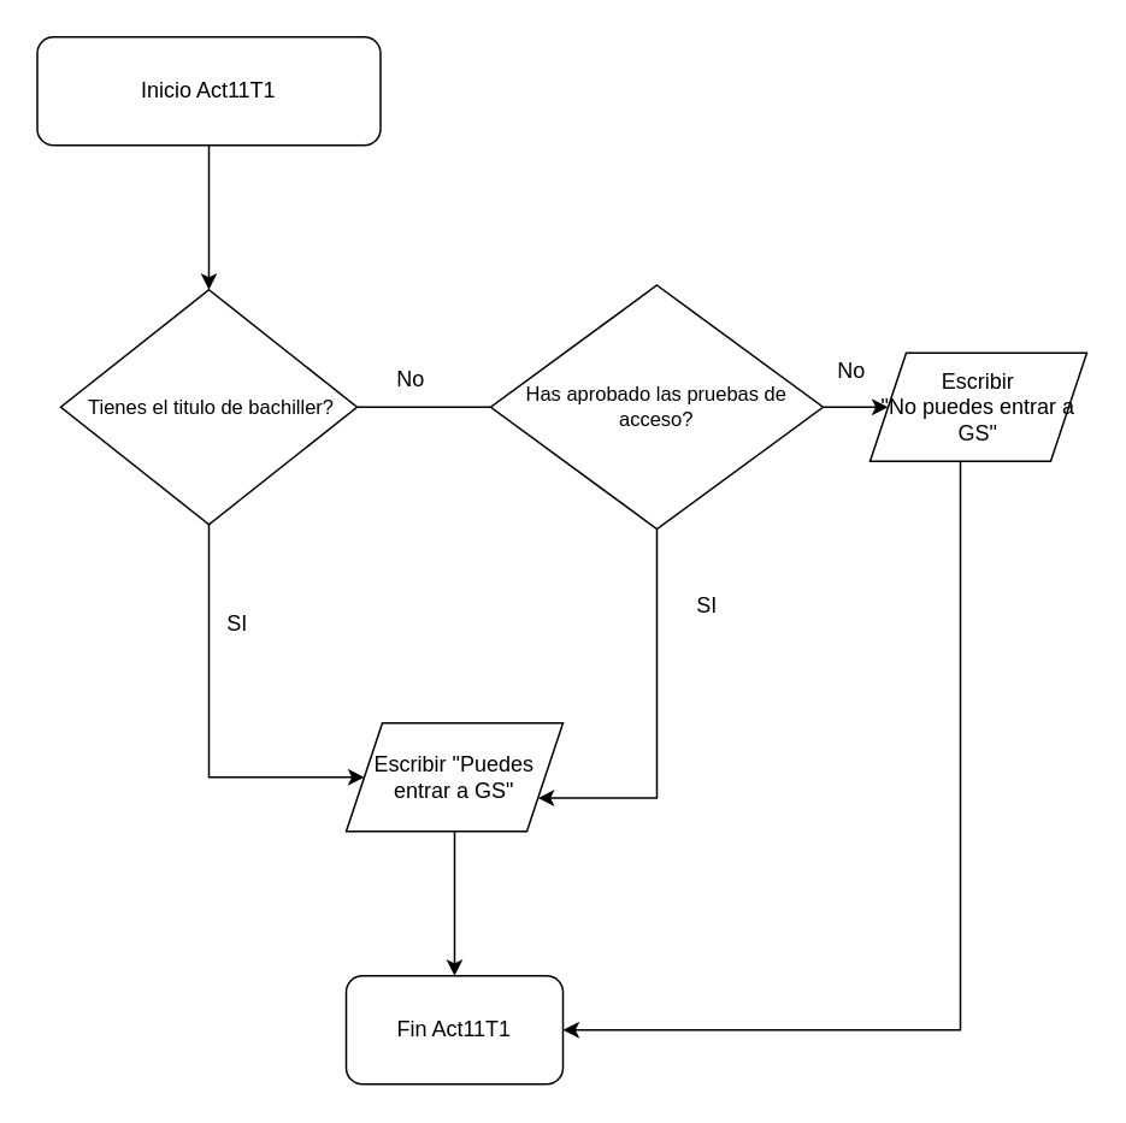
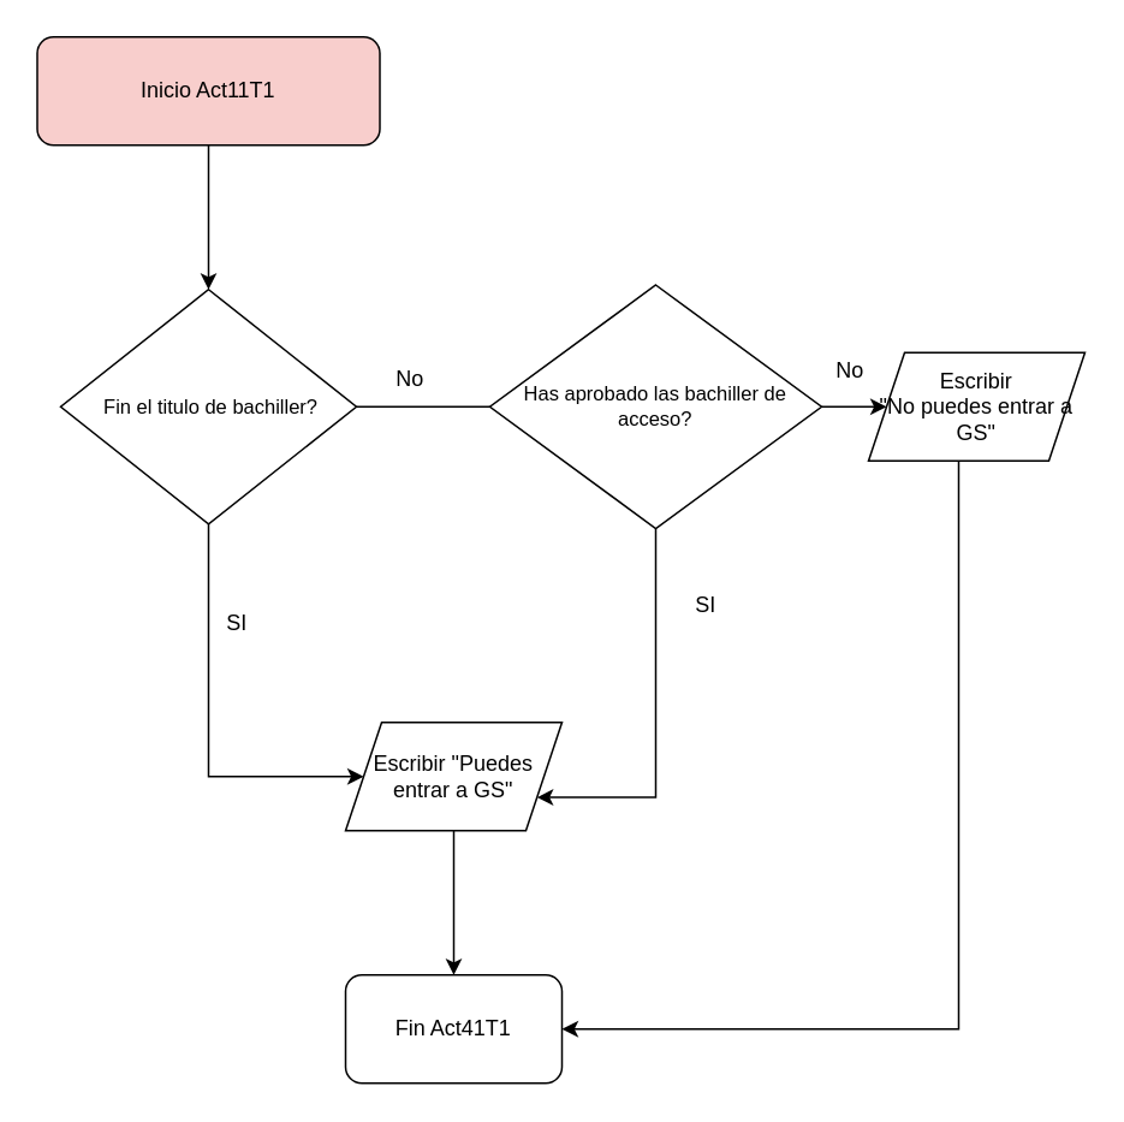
- <mxCell id="3" value="Inicio Act11T1" style="rounded=1;whiteSpace=wrap;html=1;" vertex="1" parent="1"><mxGeometry x="20" y="20" width="190" height="60" as="geometry" /></mxCell>
+ <mxCell id="3" value="Inicio Act11T1" style="rounded=1;whiteSpace=wrap;html=1;fillColor=#f8cecc;" vertex="1" parent="1"><mxGeometry x="20" y="20" width="190" height="60" as="geometry" /></mxCell>
- <mxCell id="6" value="&amp;nbsp;Tienes el titulo de bachiller?" style="rhombus;whiteSpace=wrap;html=1;fontSize=11;" vertex="1" parent="1"><mxGeometry x="33" y="160" width="164" height="130" as="geometry" /></mxCell>
+ <mxCell id="6" value="&amp;nbsp;Fin el titulo de bachiller?" style="rhombus;whiteSpace=wrap;html=1;fontSize=11;" vertex="1" parent="1"><mxGeometry x="33" y="160" width="164" height="130" as="geometry" /></mxCell>
- <mxCell id="9" value="Has aprobado las pruebas de acceso?" style="rhombus;whiteSpace=wrap;html=1;verticalAlign=middle;fontSize=11;" vertex="1" parent="1"><mxGeometry x="271" y="157.5" width="184" height="135" as="geometry" /></mxCell>
+ <mxCell id="9" value="Has aprobado las bachiller de acceso?" style="rhombus;whiteSpace=wrap;html=1;verticalAlign=middle;fontSize=11;" vertex="1" parent="1"><mxGeometry x="271" y="157.5" width="184" height="135" as="geometry" /></mxCell>
- <mxCell id="16" value="Fin Act11T1" style="rounded=1;whiteSpace=wrap;html=1;" vertex="1" parent="1"><mxGeometry x="191" y="540" width="120" height="60" as="geometry" /></mxCell>
+ <mxCell id="16" value="Fin Act41T1" style="rounded=1;whiteSpace=wrap;html=1;" vertex="1" parent="1"><mxGeometry x="191" y="540" width="120" height="60" as="geometry" /></mxCell>
